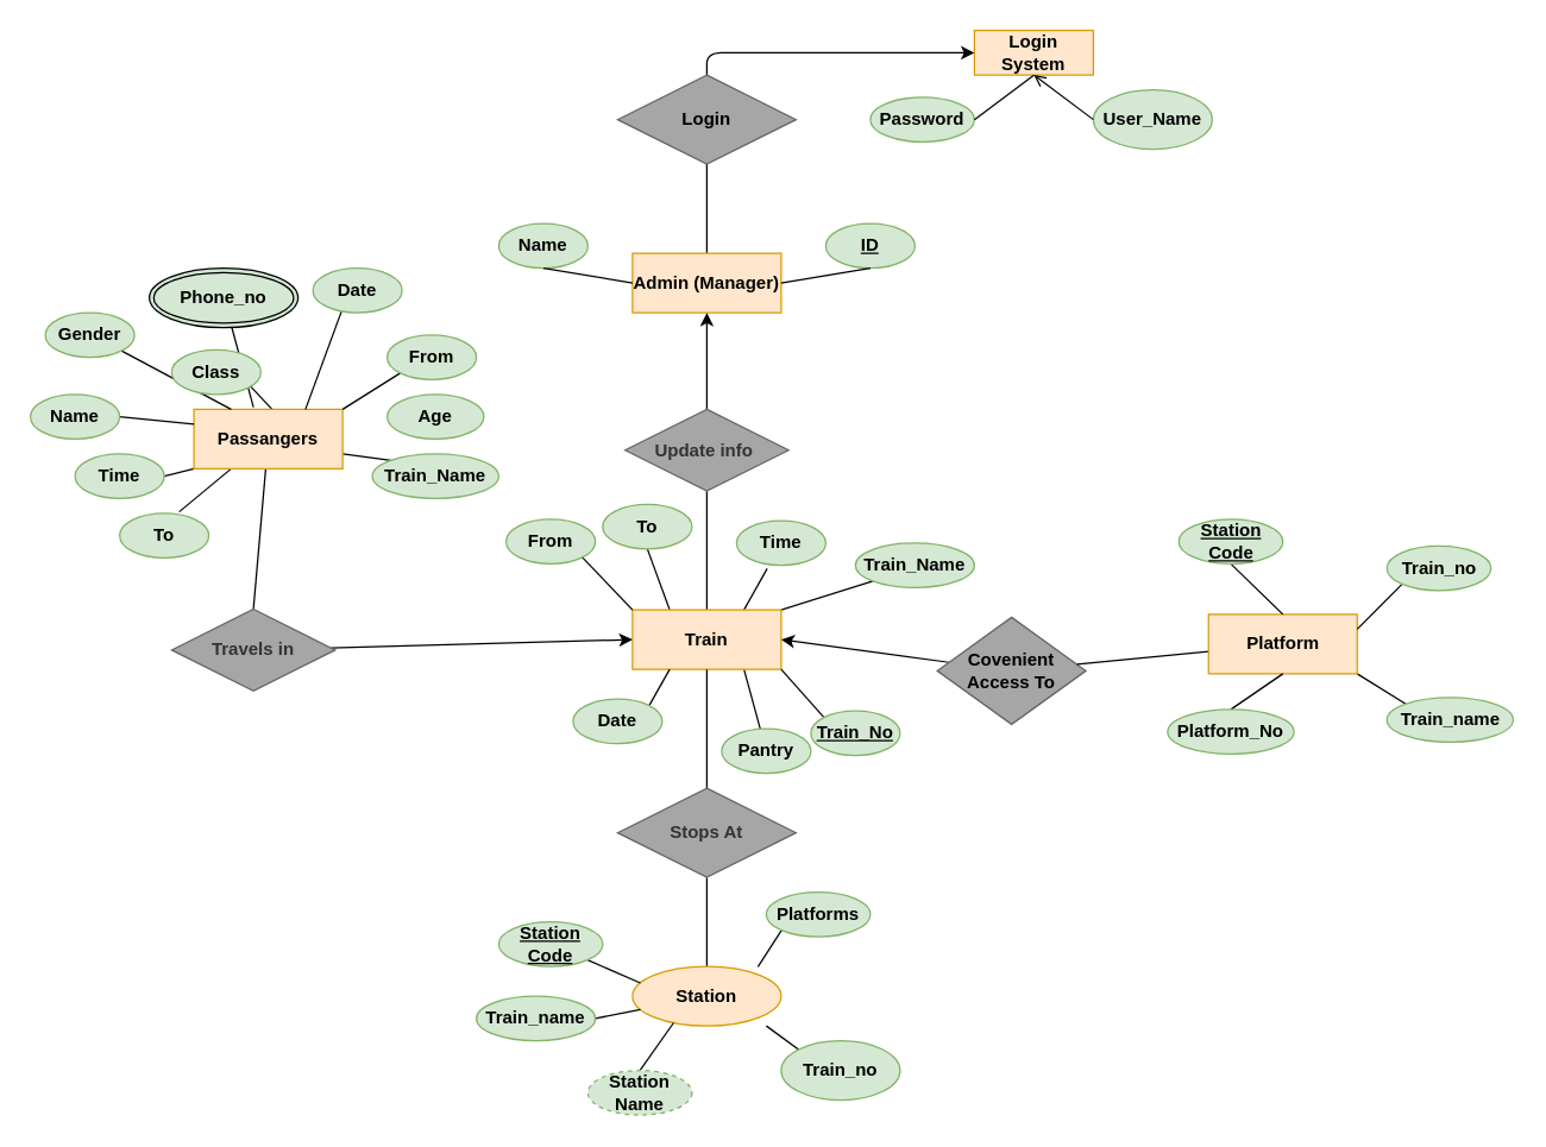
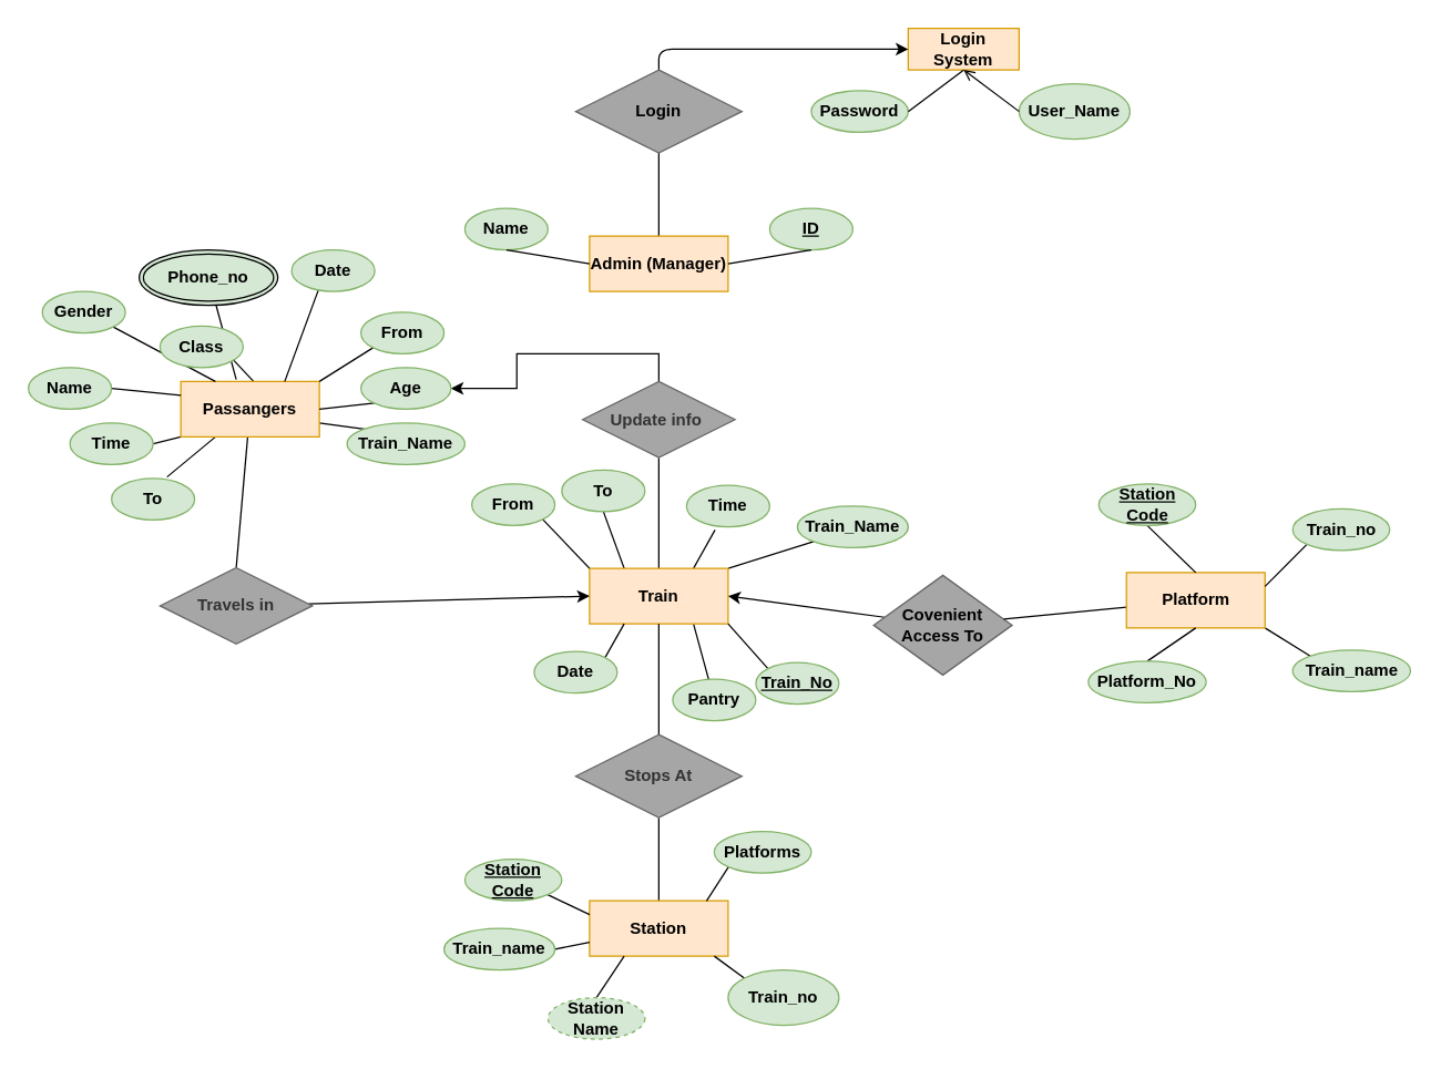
- <mxCell id="15" style="edgeStyle=orthogonalEdgeStyle;rounded=0;orthogonalLoop=1;jettySize=auto;html=1;exitX=0.5;exitY=0;exitDx=0;exitDy=0;" parent="1" source="83" target="8" edge="1"><mxGeometry relative="1" as="geometry"><mxPoint x="475" y="300" as="sourcePoint" /></mxGeometry></mxCell>
+ <mxCell id="15" style="edgeStyle=orthogonalEdgeStyle;rounded=0;orthogonalLoop=1;jettySize=auto;html=1;exitX=0.5;exitY=0;exitDx=0;exitDy=0;" parent="1" source="83" target="74" edge="1"><mxGeometry relative="1" as="geometry"><mxPoint x="475" y="300" as="sourcePoint" /></mxGeometry></mxCell>
+ <mxCell id="73" style="edgeStyle=none;orthogonalLoop=1;jettySize=auto;html=1;exitX=0;exitY=1;exitDx=0;exitDy=0;entryX=1;entryY=0.5;entryDx=0;entryDy=0;fontColor=#333333;endArrow=none;" edge="1" parent="1" source="74" target="21"><mxGeometry relative="1" as="geometry" /></mxCell>
- <mxCell id="39" value="&lt;b&gt;Station&lt;/b&gt;" style="ellipse;whiteSpace=wrap;html=1;align=center;strokeColor=#d79b00;fillColor=#ffe6cc;" parent="1" vertex="1"><mxGeometry x="425" y="650" width="100" height="40" as="geometry" /></mxCell>
+ <mxCell id="39" value="&lt;b&gt;Station&lt;/b&gt;" style="whiteSpace=wrap;html=1;align=center;strokeColor=#d79b00;fillColor=#ffe6cc;" parent="1" vertex="1"><mxGeometry x="425" y="650" width="100" height="40" as="geometry" /></mxCell>
